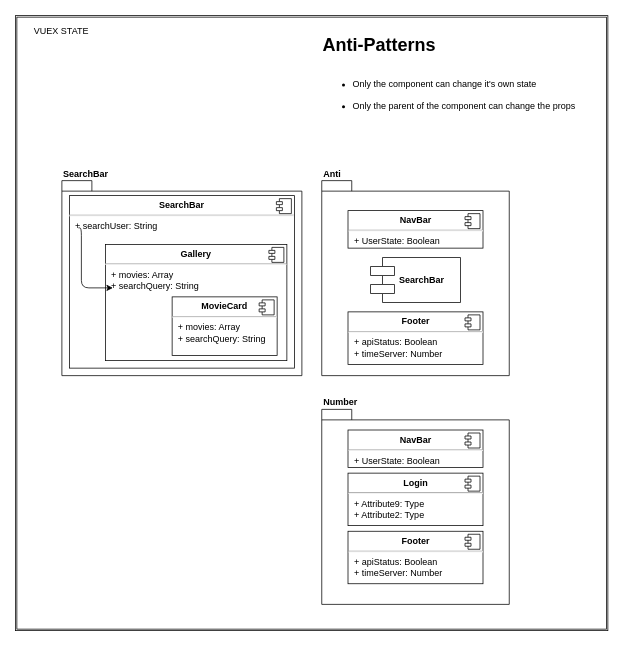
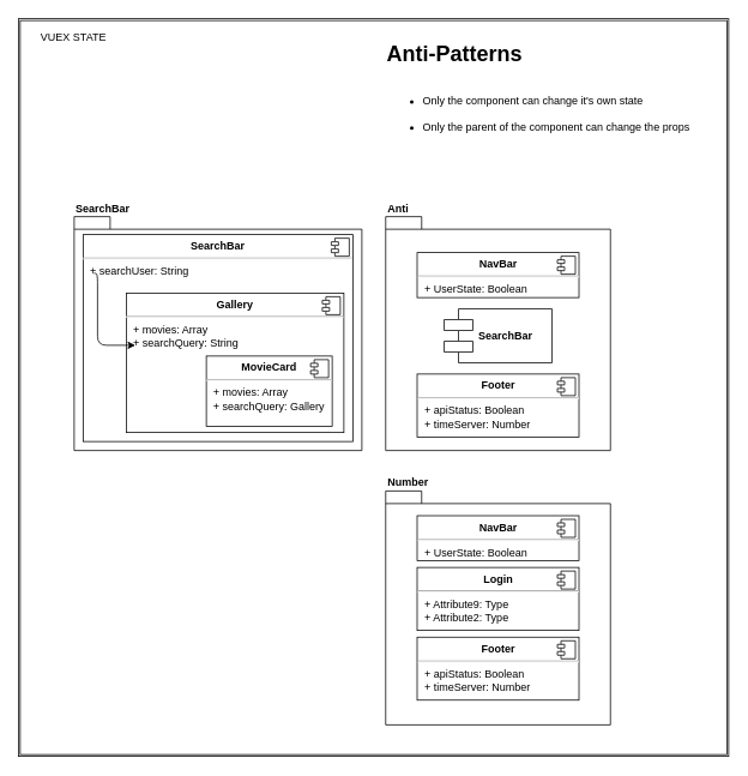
- <mxCell id="17" value="&lt;p style=&quot;margin: 0px ; margin-top: 6px ; text-align: center&quot;&gt;&lt;b&gt;MovieCard&lt;/b&gt;&lt;/p&gt;&lt;hr&gt;&lt;p style=&quot;margin: 0px ; margin-left: 8px&quot;&gt;+ movies: Array&lt;br&gt;+ searchQuery: String&lt;/p&gt;" style="align=left;overflow=fill;html=1;labelBackgroundColor=none;" vertex="1" parent="15"><mxGeometry x="89" y="70" width="140" height="78" as="geometry" /></mxCell>
+ <mxCell id="17" value="&lt;p style=&quot;margin: 0px ; margin-top: 6px ; text-align: center&quot;&gt;&lt;b&gt;MovieCard&lt;/b&gt;&lt;/p&gt;&lt;hr&gt;&lt;p style=&quot;margin: 0px ; margin-left: 8px&quot;&gt;+ movies: Array&lt;br&gt;+ searchQuery: Gallery&lt;/p&gt;" style="align=left;overflow=fill;html=1;labelBackgroundColor=none;" vertex="1" parent="15"><mxGeometry x="89" y="70" width="140" height="78" as="geometry" /></mxCell>
